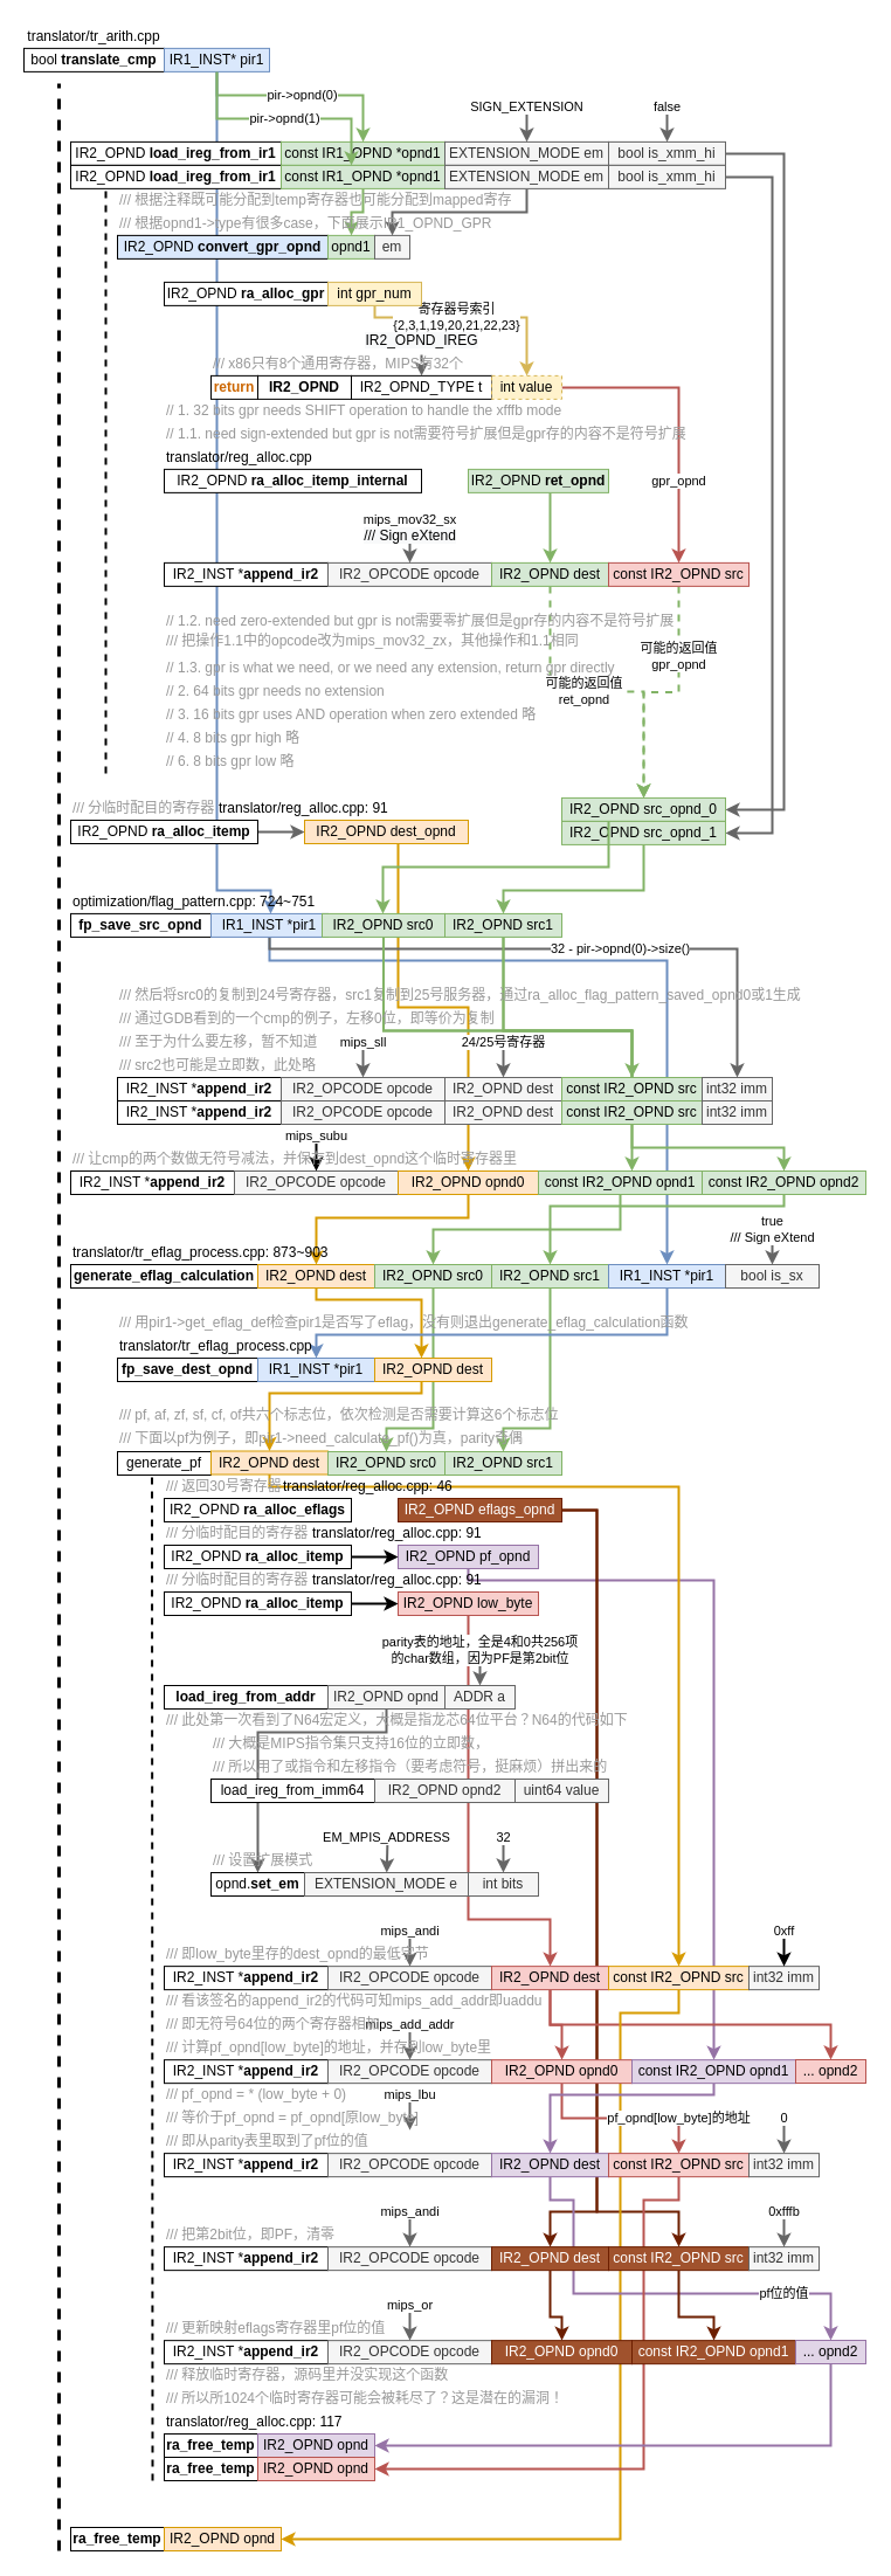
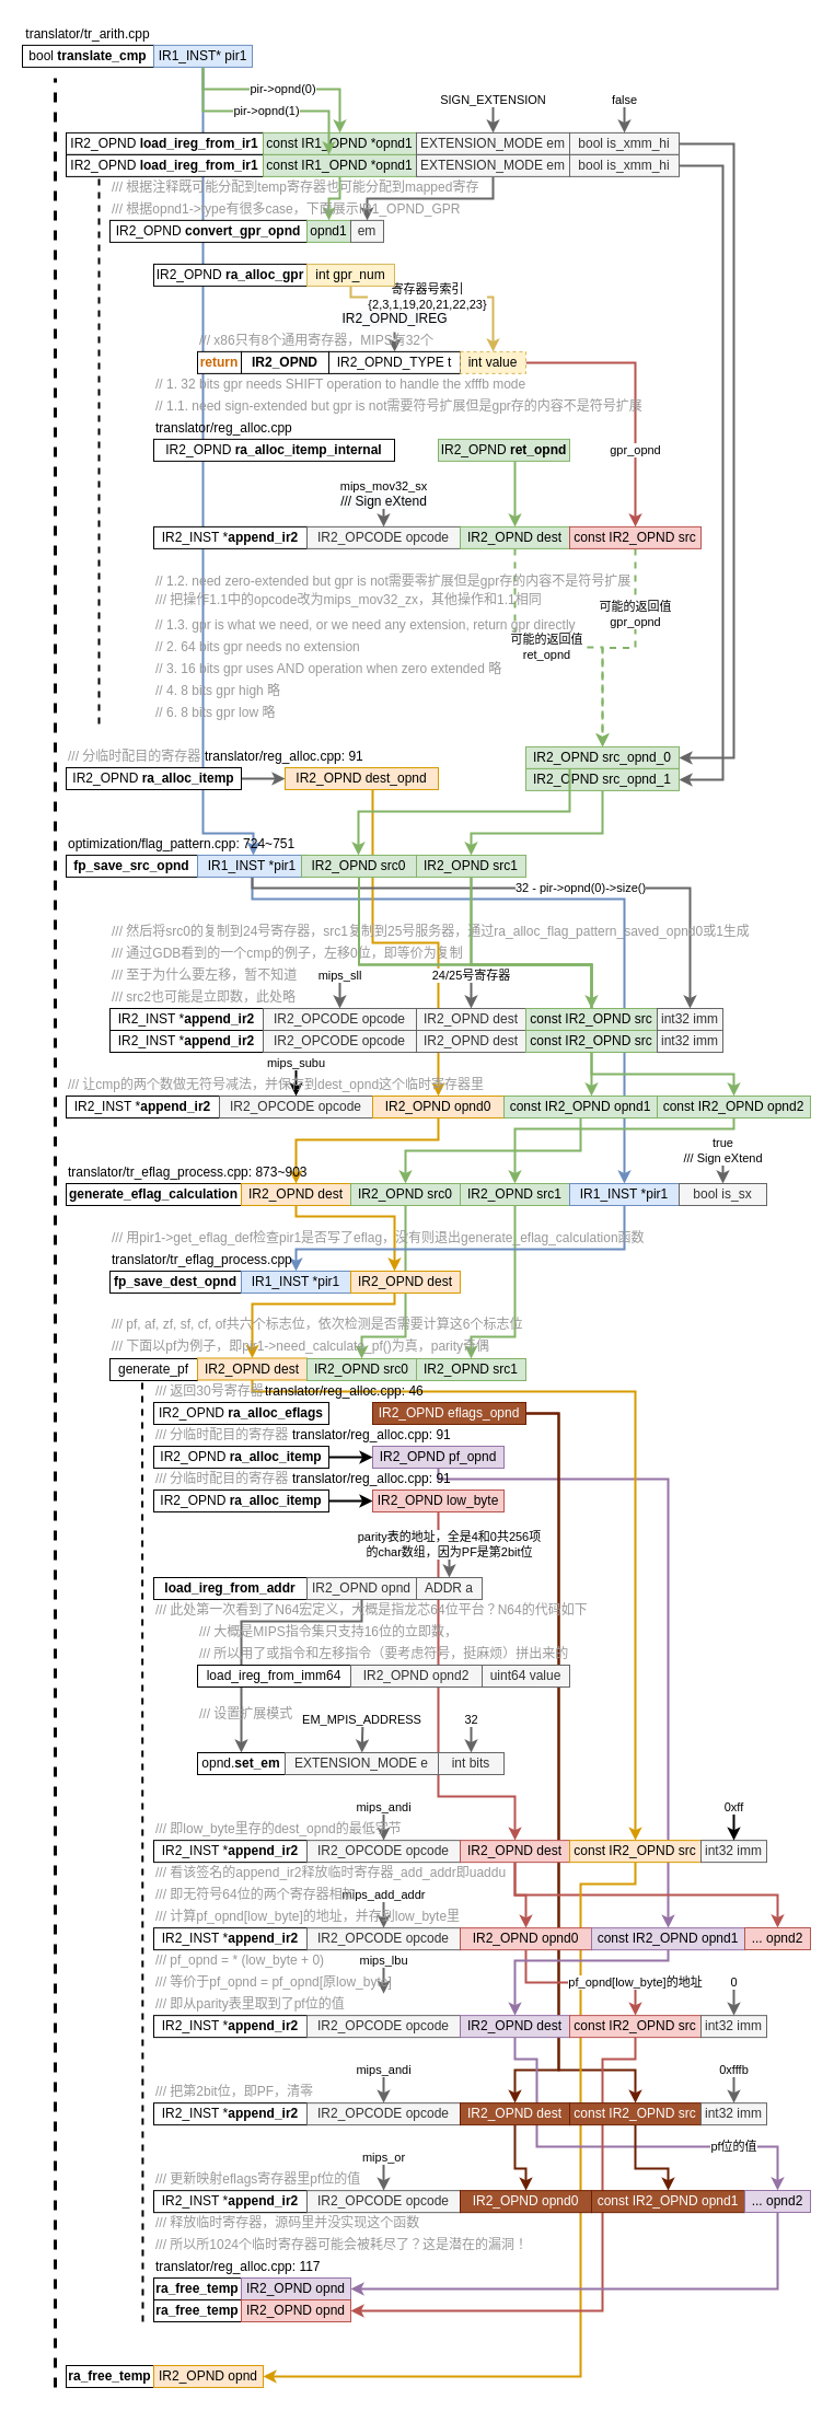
- <mxCell id="47" value="IR2_OPND &lt;b&gt;convert_gpr_opnd&lt;/b&gt;" style="rounded=0;whiteSpace=wrap;html=1;fillColor=#dae8fc;" parent="1" vertex="1"><mxGeometry x="100" y="200.885" width="180" height="20" as="geometry" /></mxCell>
+ <mxCell id="47" value="IR2_OPND &lt;b&gt;convert_gpr_opnd&lt;/b&gt;" style="rounded=0;whiteSpace=wrap;html=1;" parent="1" vertex="1"><mxGeometry x="100" y="200.885" width="180" height="20" as="geometry" /></mxCell>
- <mxCell id="159" value="&lt;font color=&quot;#999999&quot;&gt;/// 设置扩展模式&lt;/font&gt;" style="text;html=1;resizable=0;points=[];autosize=1;align=left;verticalAlign=top;spacingTop=-4;" parent="1" vertex="1"><mxGeometry x="180" y="1581" width="100" height="20" as="geometry" /></mxCell>
+ <mxCell id="159" value="&lt;font color=&quot;#999999&quot;&gt;/// 设置扩展模式&lt;/font&gt;" style="text;html=1;resizable=0;points=[];autosize=1;align=left;verticalAlign=top;spacingTop=-4;" parent="1" vertex="1"><mxGeometry x="180" y="1556" width="100" height="20" as="geometry" /></mxCell>
- <mxCell id="184" value="&lt;font color=&quot;#999999&quot;&gt;/// 看该签名的append_ir2的代码可知mips_add_addr即uaddu&lt;/font&gt;" style="text;html=1;resizable=0;points=[];autosize=1;align=left;verticalAlign=top;spacingTop=-4;" parent="1" vertex="1"><mxGeometry x="140" y="1701" width="340" height="20" as="geometry" /></mxCell>
+ <mxCell id="184" value="&lt;font color=&quot;#999999&quot;&gt;/// 看该签名的append_ir2释放临时寄存器_add_addr即uaddu&lt;/font&gt;" style="text;html=1;resizable=0;points=[];autosize=1;align=left;verticalAlign=top;spacingTop=-4;" parent="1" vertex="1"><mxGeometry x="140" y="1701" width="340" height="20" as="geometry" /></mxCell>
